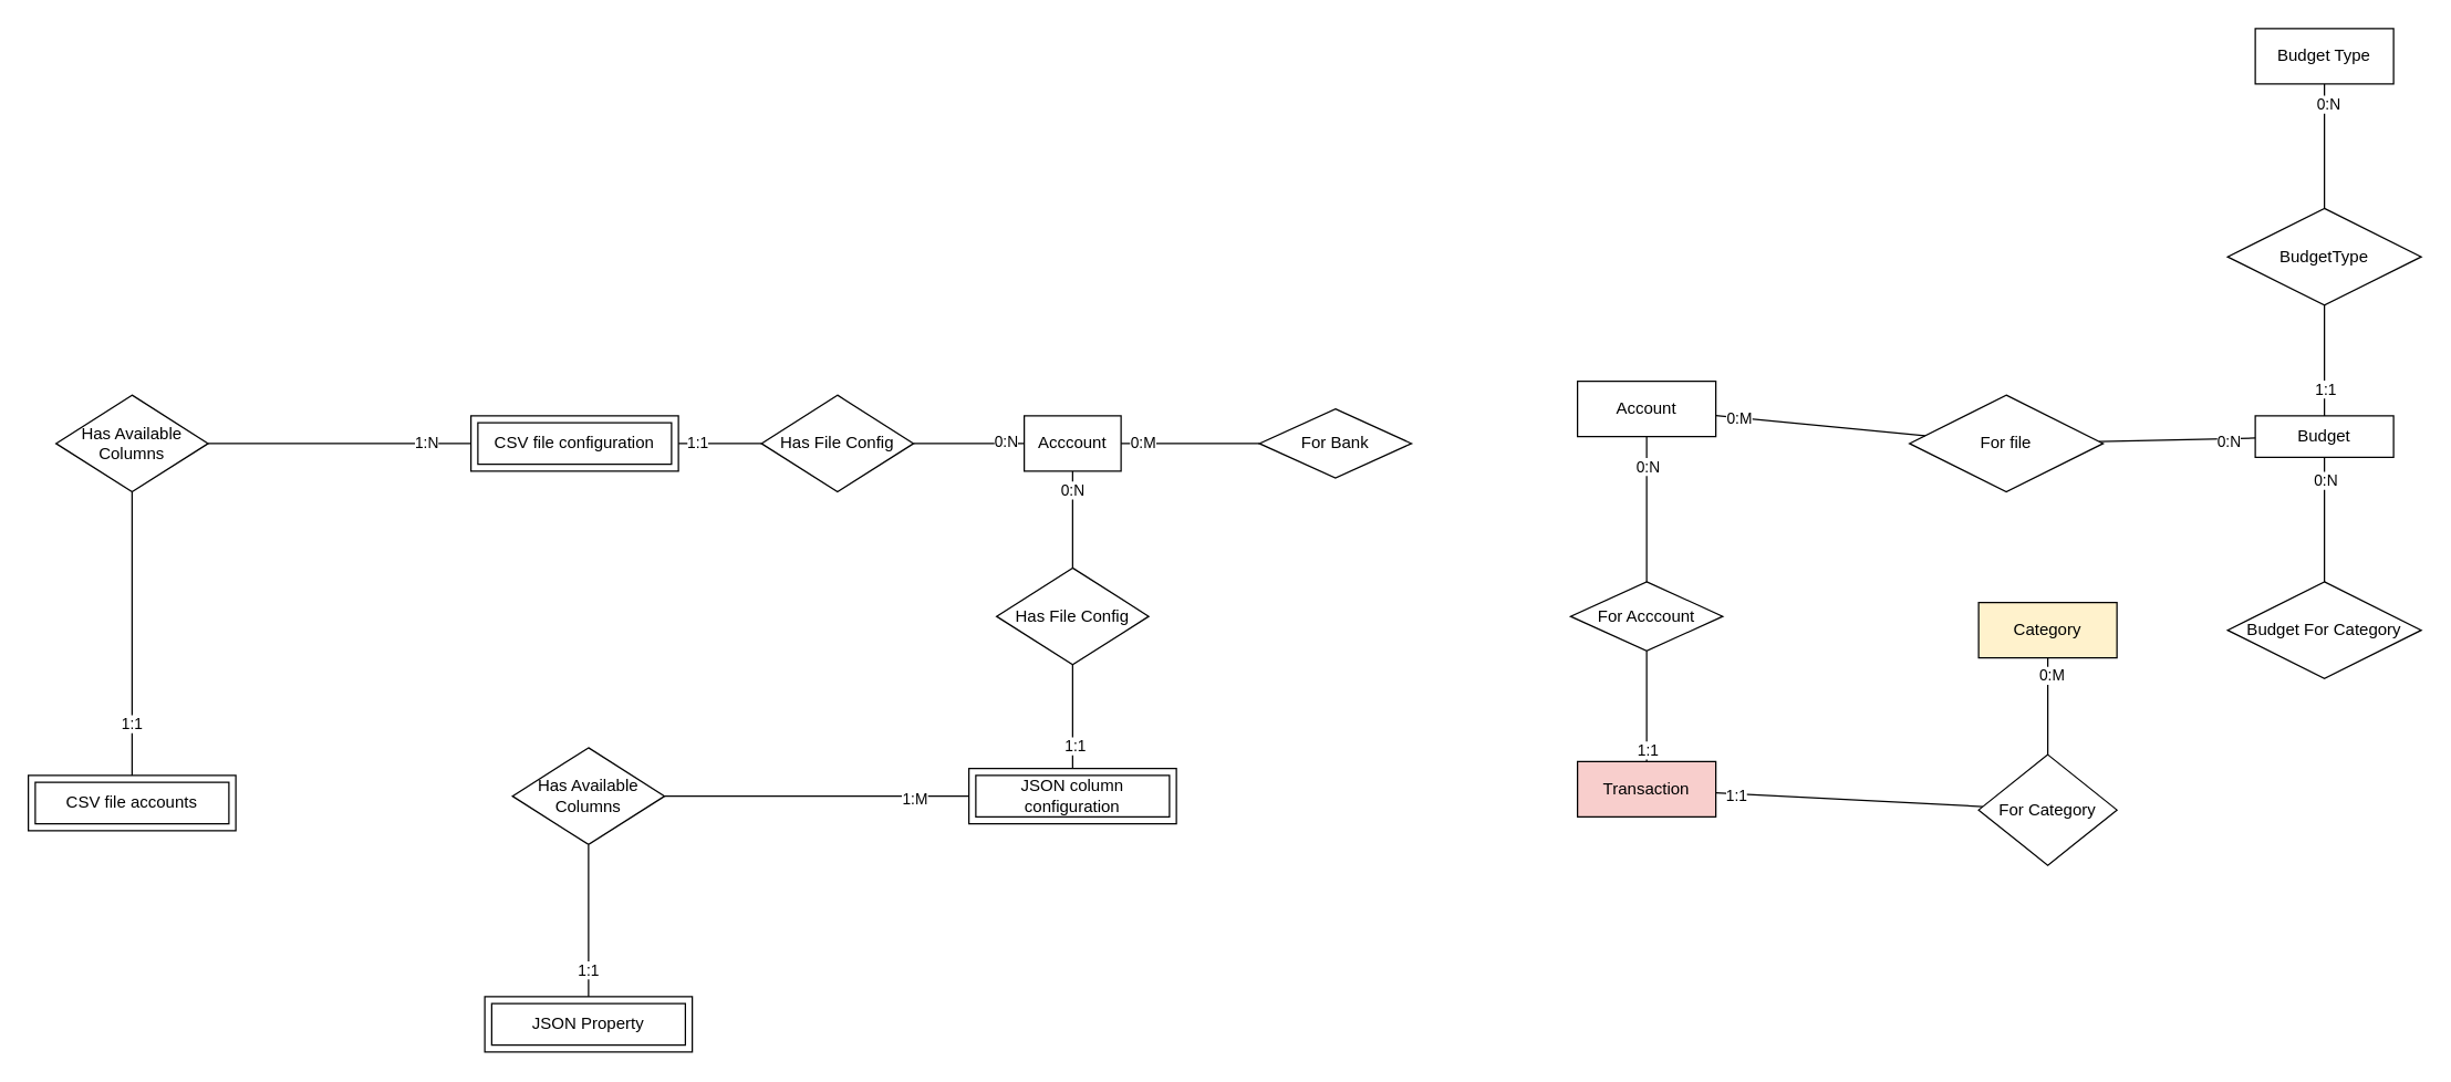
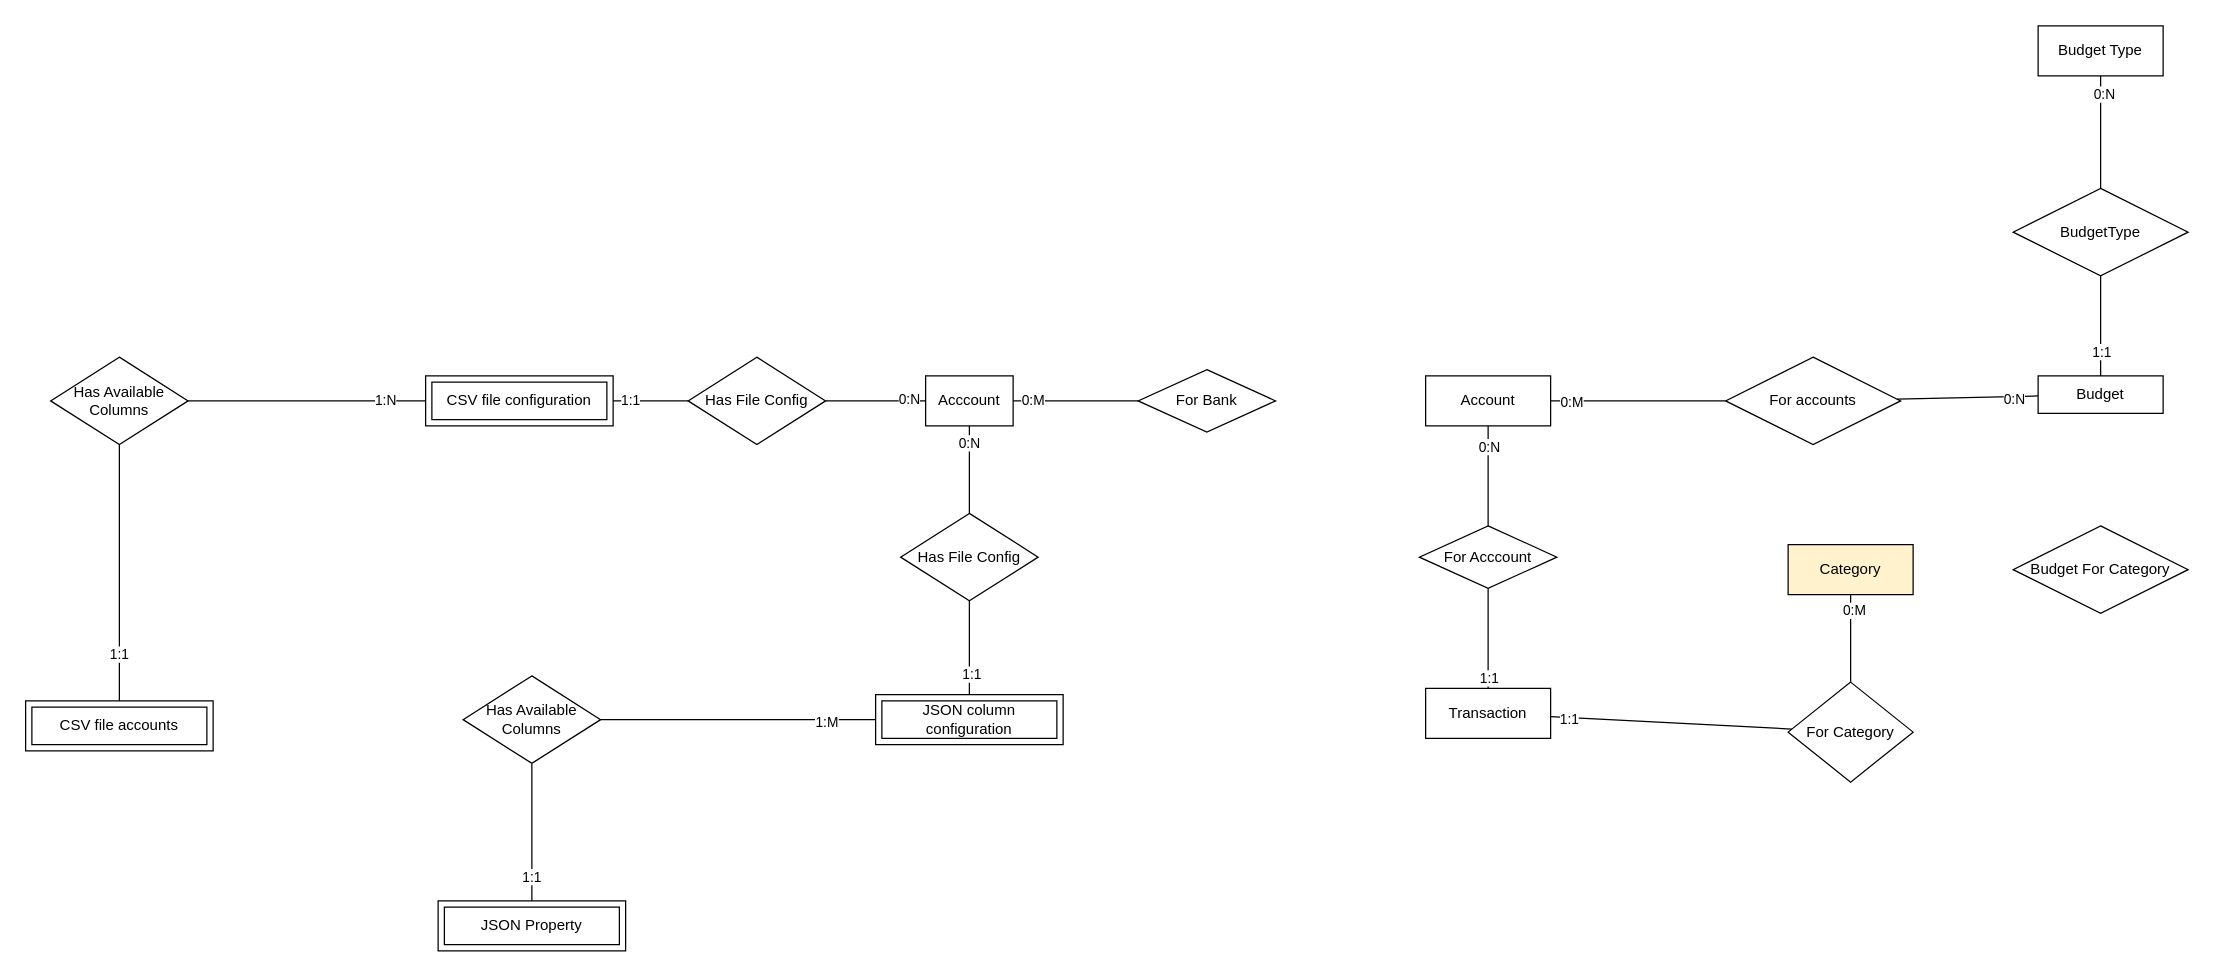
- <mxCell id="6" value="Account" style="whiteSpace=wrap;html=1;align=center;" vertex="1" parent="1"><mxGeometry x="1140" y="275" width="100" height="40" as="geometry" /></mxCell>
+ <mxCell id="6" value="Account" style="whiteSpace=wrap;html=1;align=center;" vertex="1" parent="1"><mxGeometry x="1140" y="300" width="100" height="40" as="geometry" /></mxCell>
- <mxCell id="19" value="For file" style="shape=rhombus;perimeter=rhombusPerimeter;whiteSpace=wrap;html=1;align=center;" vertex="1" parent="1"><mxGeometry x="1380" y="285" width="140" height="70" as="geometry" /></mxCell>
+ <mxCell id="19" value="For accounts" style="shape=rhombus;perimeter=rhombusPerimeter;whiteSpace=wrap;html=1;align=center;" vertex="1" parent="1"><mxGeometry x="1380" y="285" width="140" height="70" as="geometry" /></mxCell>
- <mxCell id="12" value="" style="endArrow=none;html=1;" edge="1" parent="1" source="11" target="9"><mxGeometry width="50" height="50" relative="1" as="geometry"><mxPoint x="1800" y="450" as="sourcePoint" /><mxPoint x="1850" y="400" as="targetPoint" /></mxGeometry></mxCell>
- <mxCell id="13" value="0:N" style="edgeLabel;html=1;align=center;verticalAlign=middle;resizable=0;points=[];" vertex="1" connectable="0" parent="12"><mxGeometry x="0.75" y="-1" relative="1" as="geometry"><mxPoint x="-1" y="5" as="offset" /></mxGeometry></mxCell>
- <mxCell id="7" value="Transaction" style="whiteSpace=wrap;html=1;align=center;fillColor=#f8cecc;" vertex="1" parent="1"><mxGeometry x="1140" y="550" width="100" height="40" as="geometry" /></mxCell>
+ <mxCell id="7" value="Transaction" style="whiteSpace=wrap;html=1;align=center;" vertex="1" parent="1"><mxGeometry x="1140" y="550" width="100" height="40" as="geometry" /></mxCell>
